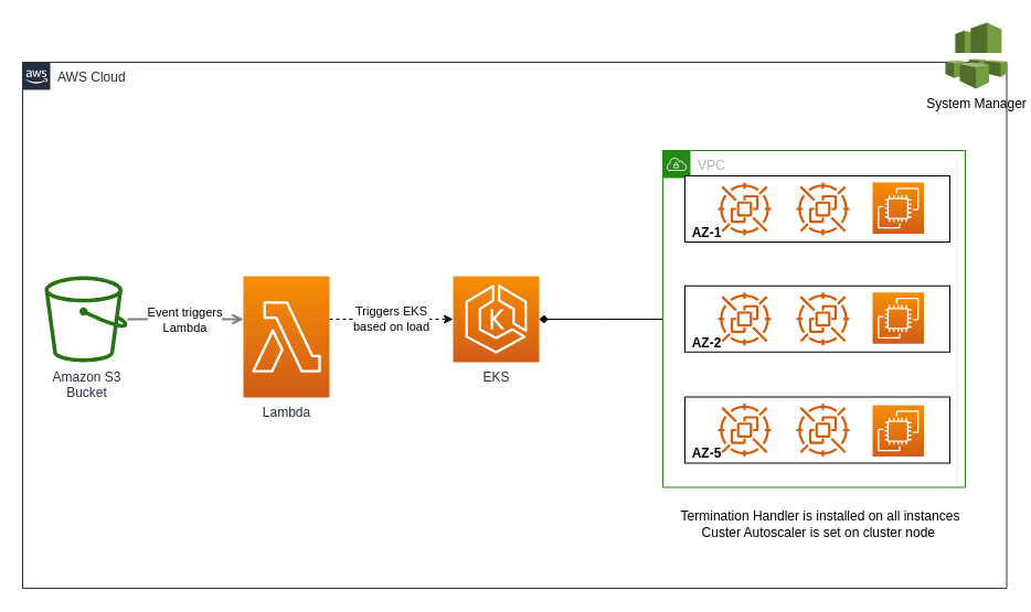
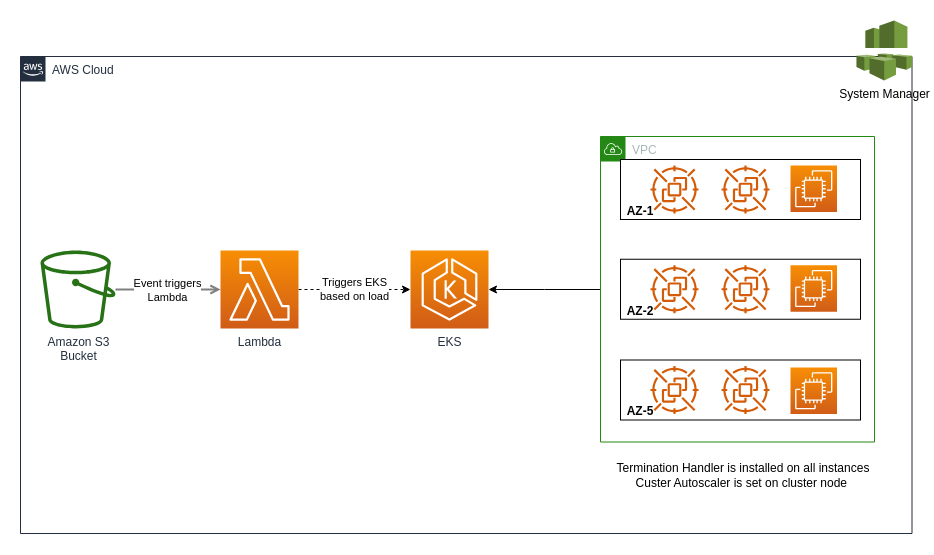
- <mxCell id="6" style="edgeStyle=elbowEdgeStyle;rounded=0;orthogonalLoop=1;jettySize=auto;elbow=vertical;html=1;entryX=1;entryY=0.5;entryDx=0;entryDy=0;entryPerimeter=0;endArrow=diamond;" edge="1" parent="2" source="7" target="5"><mxGeometry relative="1" as="geometry" /></mxCell>
+ <mxCell id="6" style="edgeStyle=elbowEdgeStyle;rounded=0;orthogonalLoop=1;jettySize=auto;elbow=vertical;html=1;entryX=1;entryY=0.5;entryDx=0;entryDy=0;entryPerimeter=0;" edge="1" parent="2" source="7" target="5"><mxGeometry relative="1" as="geometry" /></mxCell>
- <mxCell id="4" value="Lambda" style="sketch=0;points=[[0,0,0],[0.25,0,0],[0.5,0,0],[0.75,0,0],[1,0,0],[0,1,0],[0.25,1,0],[0.5,1,0],[0.75,1,0],[1,1,0],[0,0.25,0],[0,0.5,0],[0,0.75,0],[1,0.25,0],[1,0.5,0],[1,0.75,0]];outlineConnect=0;fontColor=#232F3E;gradientColor=#F78E04;gradientDirection=north;fillColor=#D05C17;strokeColor=#ffffff;dashed=0;verticalLabelPosition=bottom;verticalAlign=top;align=center;html=1;fontSize=12;fontStyle=0;aspect=fixed;shape=mxgraph.aws4.resourceIcon;resIcon=mxgraph.aws4.lambda;" vertex="1" parent="2"><mxGeometry x="200" y="194" width="78" height="110" as="geometry" /></mxCell>
+ <mxCell id="4" value="Lambda" style="sketch=0;points=[[0,0,0],[0.25,0,0],[0.5,0,0],[0.75,0,0],[1,0,0],[0,1,0],[0.25,1,0],[0.5,1,0],[0.75,1,0],[1,1,0],[0,0.25,0],[0,0.5,0],[0,0.75,0],[1,0.25,0],[1,0.5,0],[1,0.75,0]];outlineConnect=0;fontColor=#232F3E;gradientColor=#F78E04;gradientDirection=north;fillColor=#D05C17;strokeColor=#ffffff;dashed=0;verticalLabelPosition=bottom;verticalAlign=top;align=center;html=1;fontSize=12;fontStyle=0;aspect=fixed;shape=mxgraph.aws4.resourceIcon;resIcon=mxgraph.aws4.lambda;" vertex="1" parent="2"><mxGeometry x="200" y="194" width="78" height="78" as="geometry" /></mxCell>
